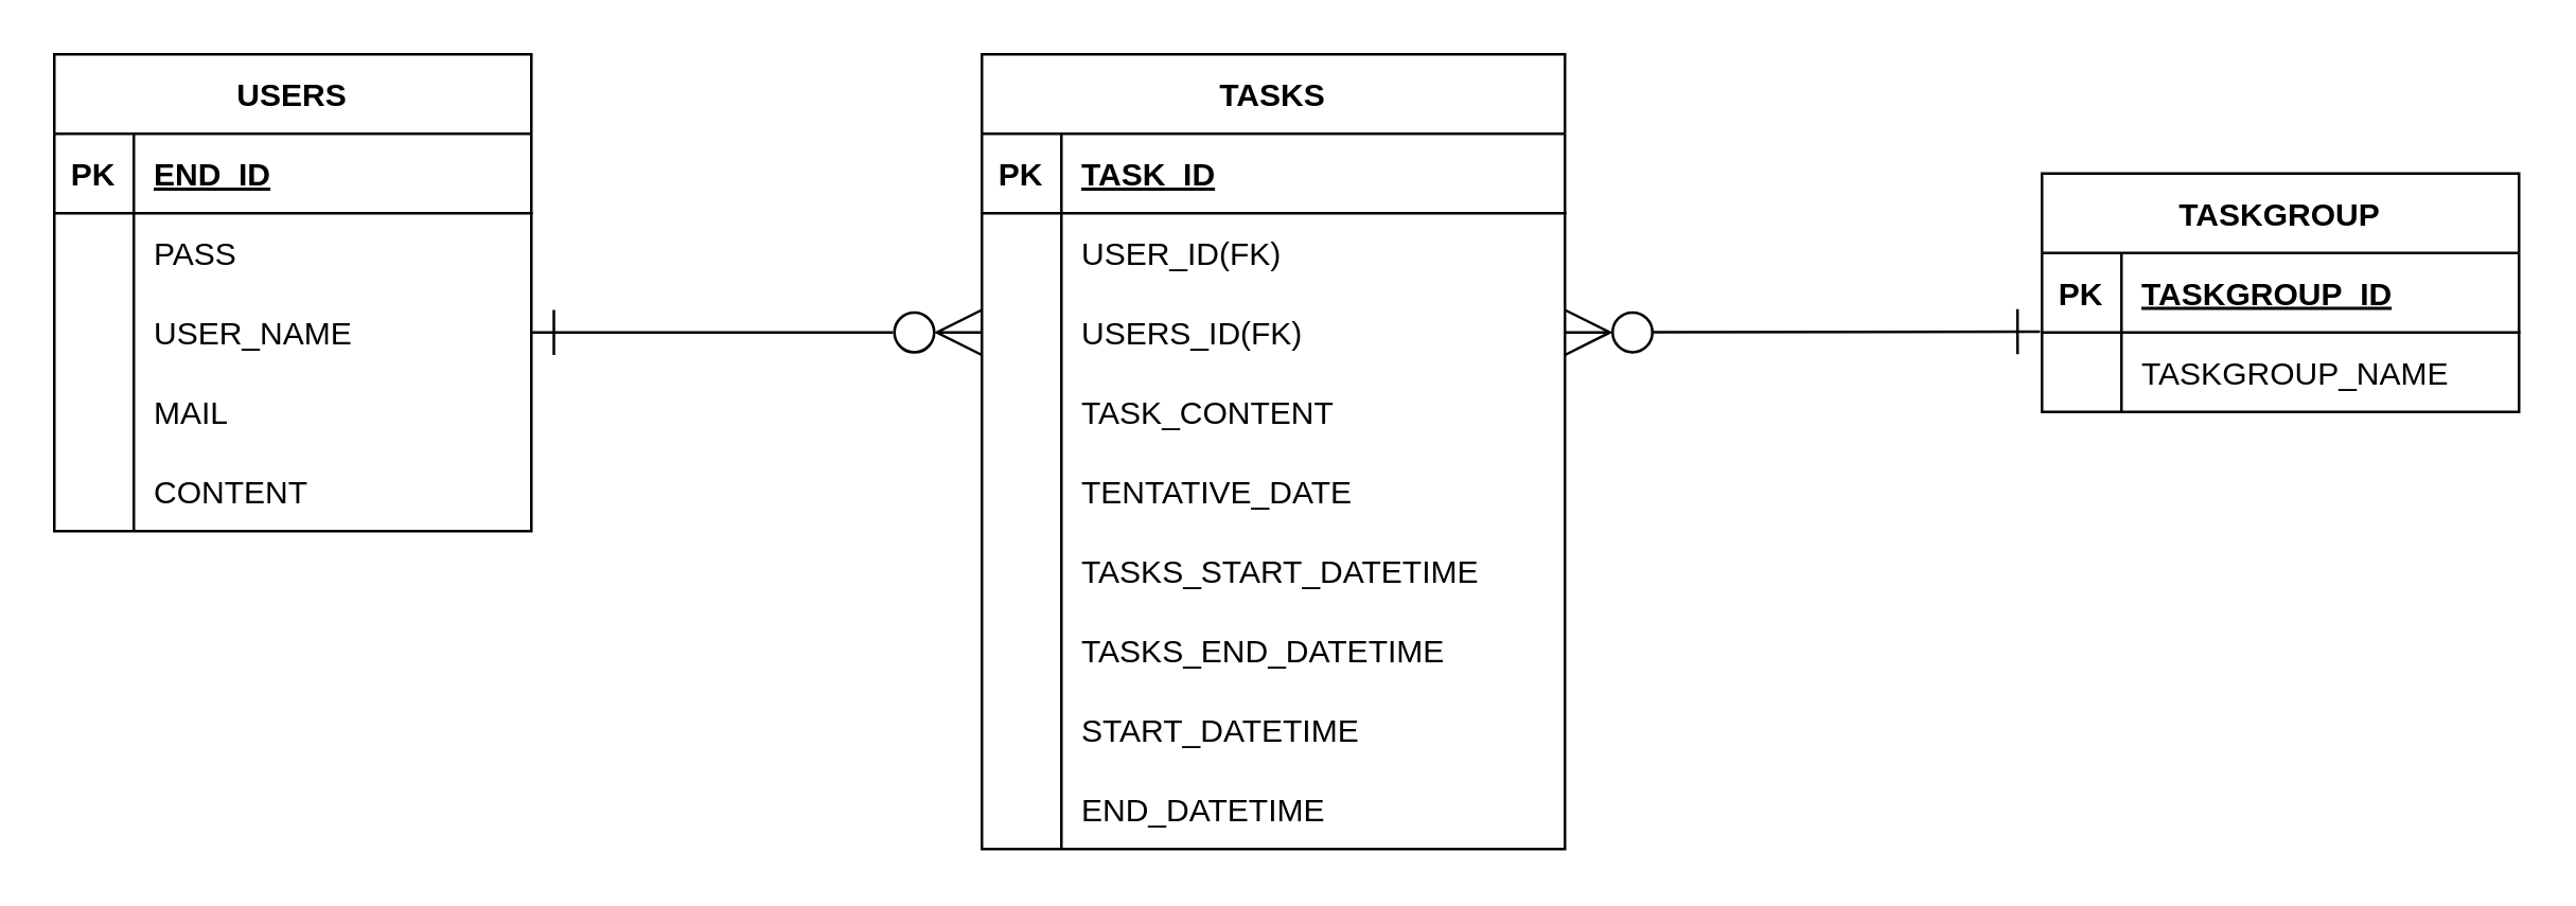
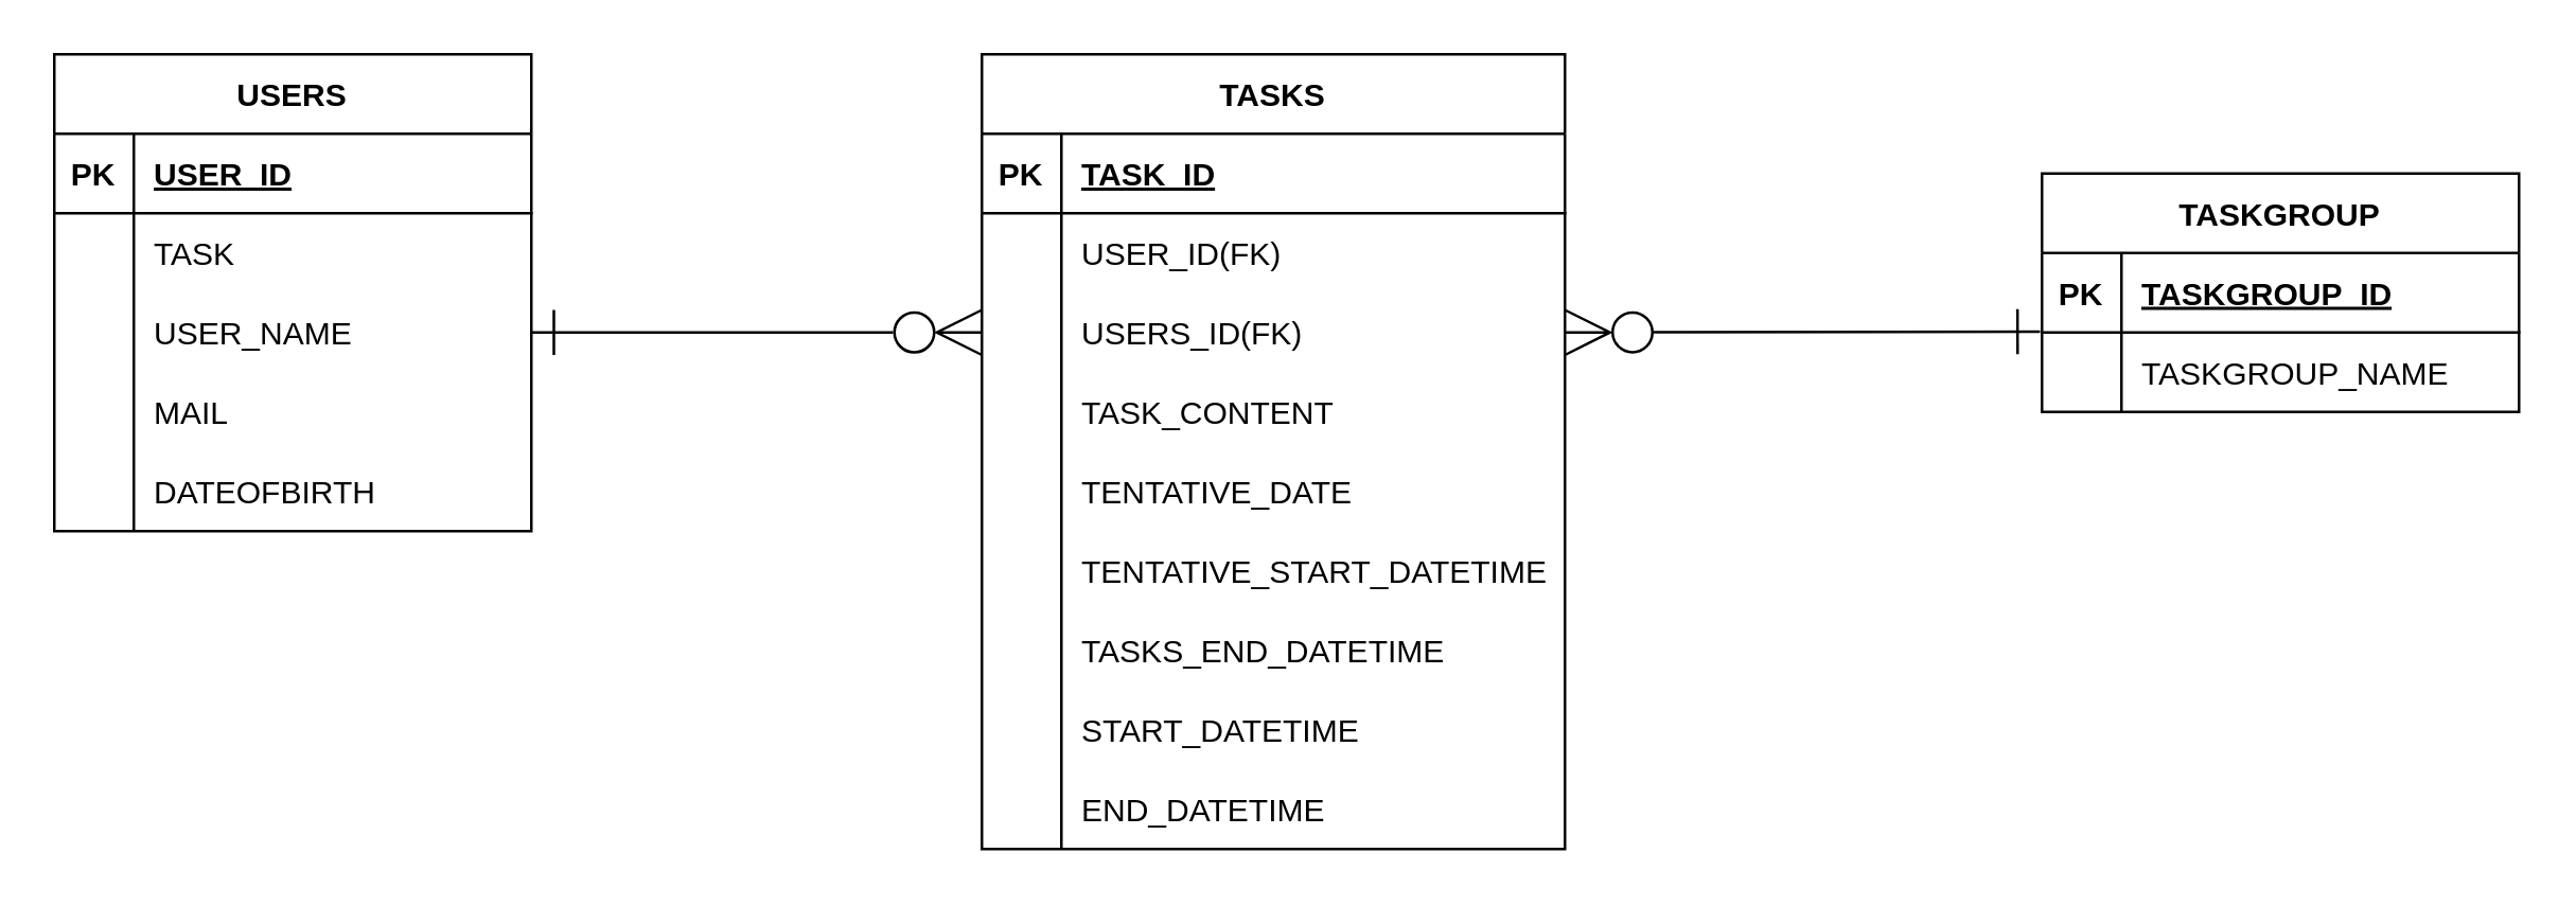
- <mxCell id="5" value="END_ID" style="shape=partialRectangle;connectable=0;fillColor=none;top=0;left=0;bottom=0;right=0;align=left;spacingLeft=6;fontStyle=5;overflow=hidden;" parent="3" vertex="1"><mxGeometry x="30" width="150" height="30" as="geometry"><mxRectangle width="150" height="30" as="alternateBounds" /></mxGeometry></mxCell>
+ <mxCell id="5" value="USER_ID" style="shape=partialRectangle;connectable=0;fillColor=none;top=0;left=0;bottom=0;right=0;align=left;spacingLeft=6;fontStyle=5;overflow=hidden;" parent="3" vertex="1"><mxGeometry x="30" width="150" height="30" as="geometry"><mxRectangle width="150" height="30" as="alternateBounds" /></mxGeometry></mxCell>
- <mxCell id="8" value="PASS" style="shape=partialRectangle;connectable=0;fillColor=none;top=0;left=0;bottom=0;right=0;align=left;spacingLeft=6;overflow=hidden;" parent="6" vertex="1"><mxGeometry x="30" width="150" height="30" as="geometry"><mxRectangle width="150" height="30" as="alternateBounds" /></mxGeometry></mxCell>
+ <mxCell id="8" value="TASK" style="shape=partialRectangle;connectable=0;fillColor=none;top=0;left=0;bottom=0;right=0;align=left;spacingLeft=6;overflow=hidden;" parent="6" vertex="1"><mxGeometry x="30" width="150" height="30" as="geometry"><mxRectangle width="150" height="30" as="alternateBounds" /></mxGeometry></mxCell>
- <mxCell id="17" value="CONTENT" style="shape=partialRectangle;connectable=0;fillColor=none;top=0;left=0;bottom=0;right=0;align=left;spacingLeft=6;overflow=hidden;" parent="15" vertex="1"><mxGeometry x="30" width="150" height="30" as="geometry"><mxRectangle width="150" height="30" as="alternateBounds" /></mxGeometry></mxCell>
+ <mxCell id="17" value="DATEOFBIRTH" style="shape=partialRectangle;connectable=0;fillColor=none;top=0;left=0;bottom=0;right=0;align=left;spacingLeft=6;overflow=hidden;" parent="15" vertex="1"><mxGeometry x="30" width="150" height="30" as="geometry"><mxRectangle width="150" height="30" as="alternateBounds" /></mxGeometry></mxCell>
- <mxCell id="36" value="TASKS_START_DATETIME" style="shape=partialRectangle;connectable=0;fillColor=none;top=0;left=0;bottom=0;right=0;align=left;spacingLeft=6;overflow=hidden;" parent="34" vertex="1"><mxGeometry x="30" width="190" height="30" as="geometry"><mxRectangle width="190" height="30" as="alternateBounds" /></mxGeometry></mxCell>
+ <mxCell id="36" value="TENTATIVE_START_DATETIME" style="shape=partialRectangle;connectable=0;fillColor=none;top=0;left=0;bottom=0;right=0;align=left;spacingLeft=6;overflow=hidden;" parent="34" vertex="1"><mxGeometry x="30" width="190" height="30" as="geometry"><mxRectangle width="190" height="30" as="alternateBounds" /></mxGeometry></mxCell>
